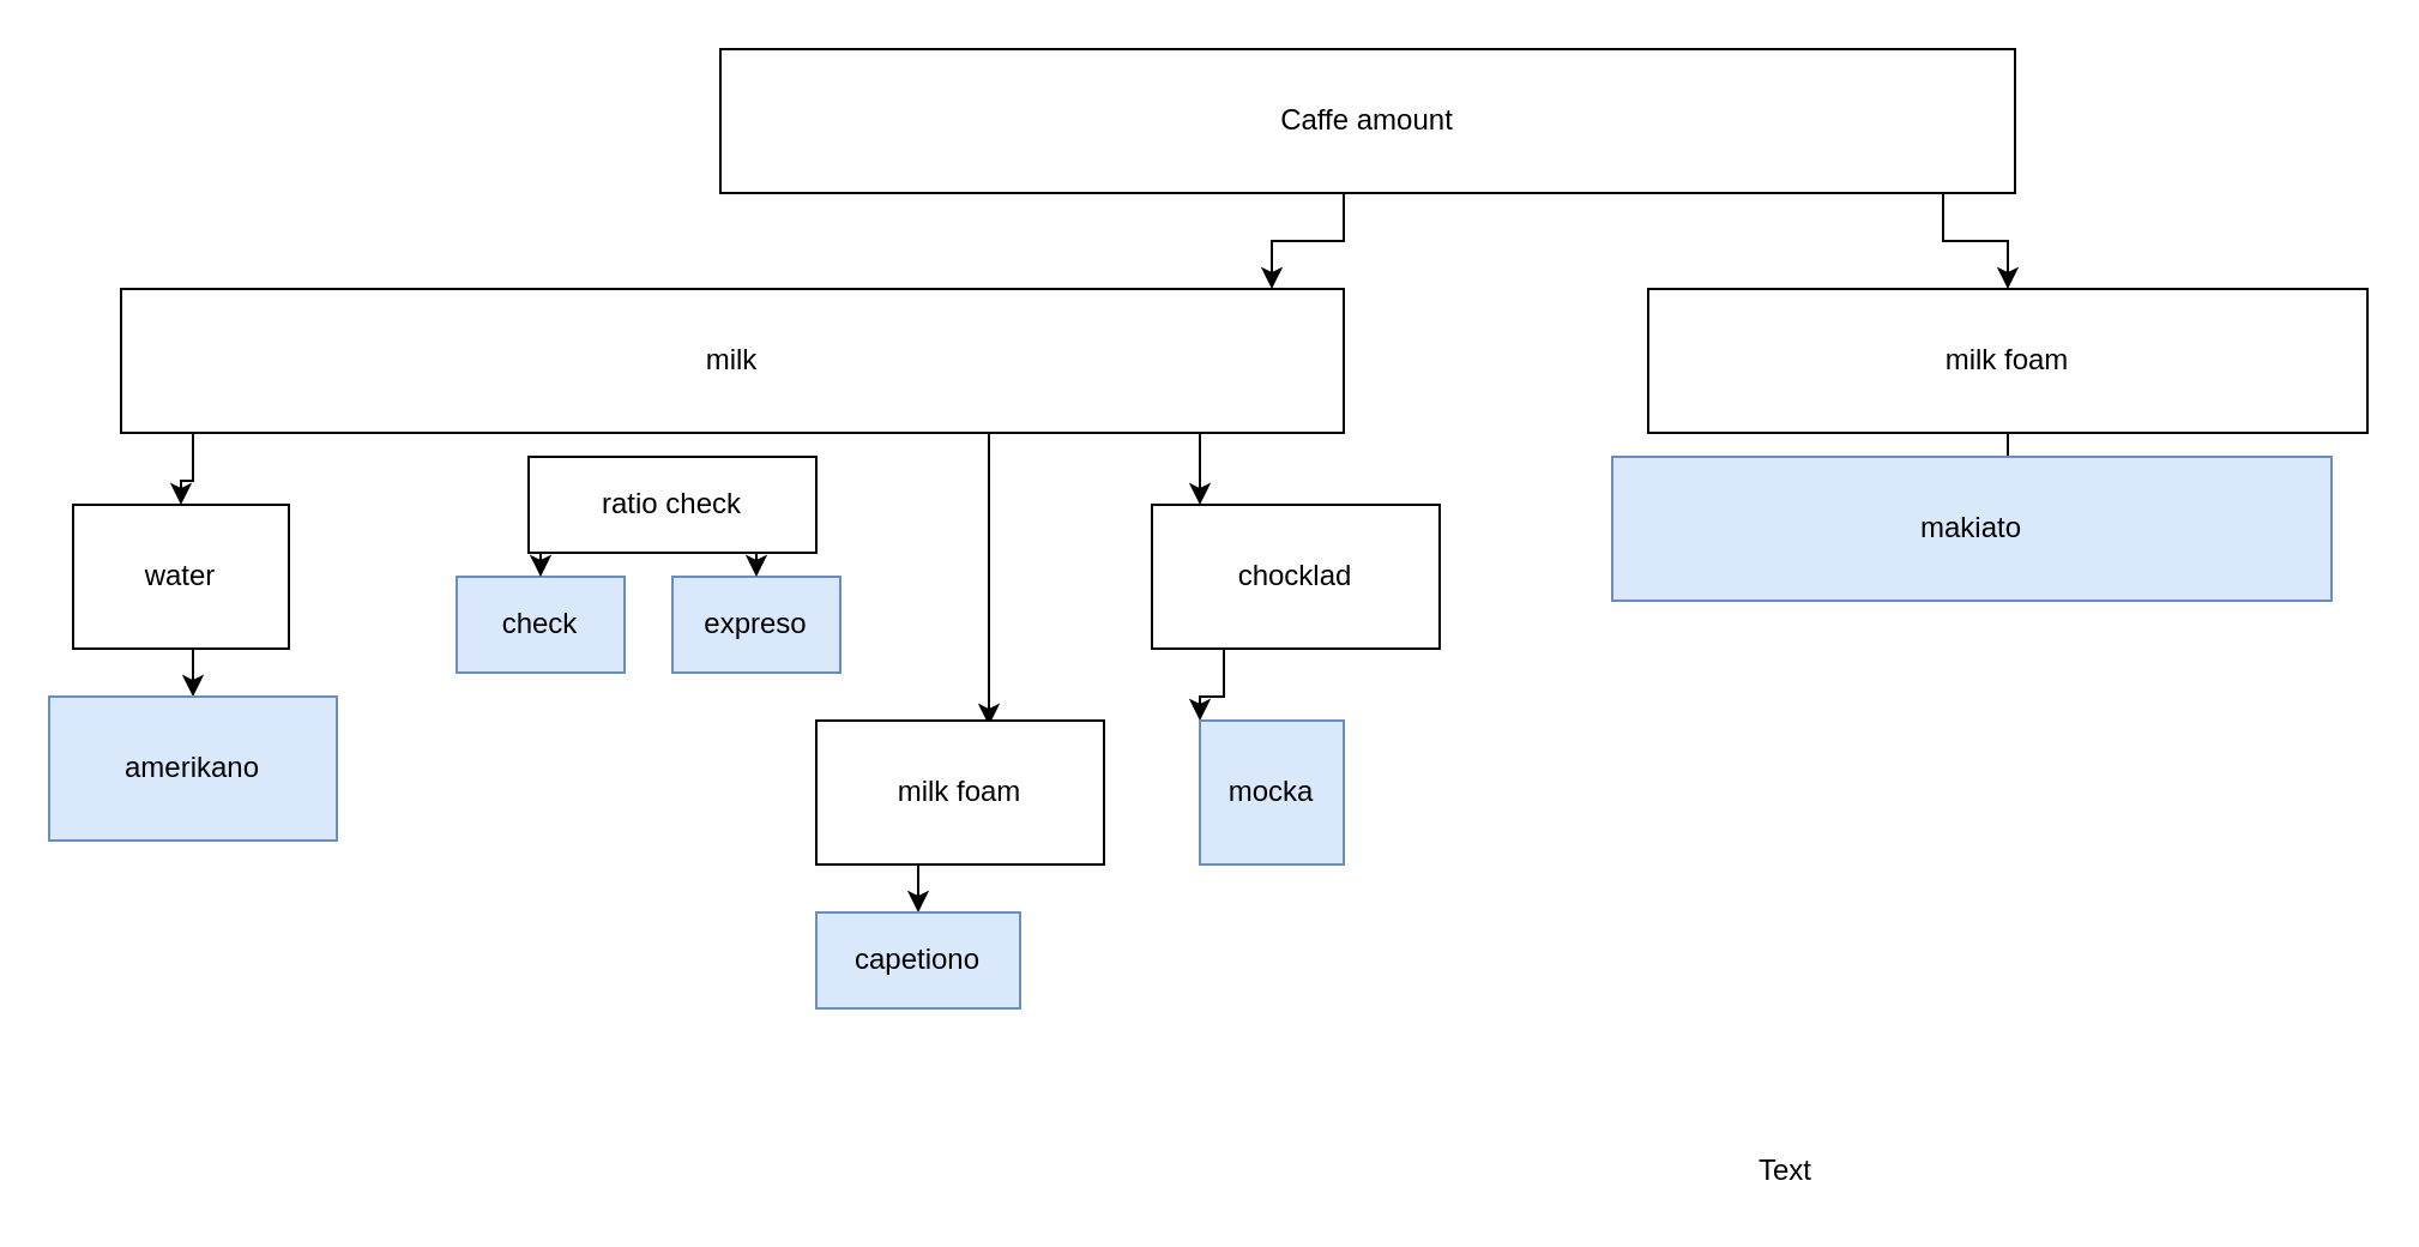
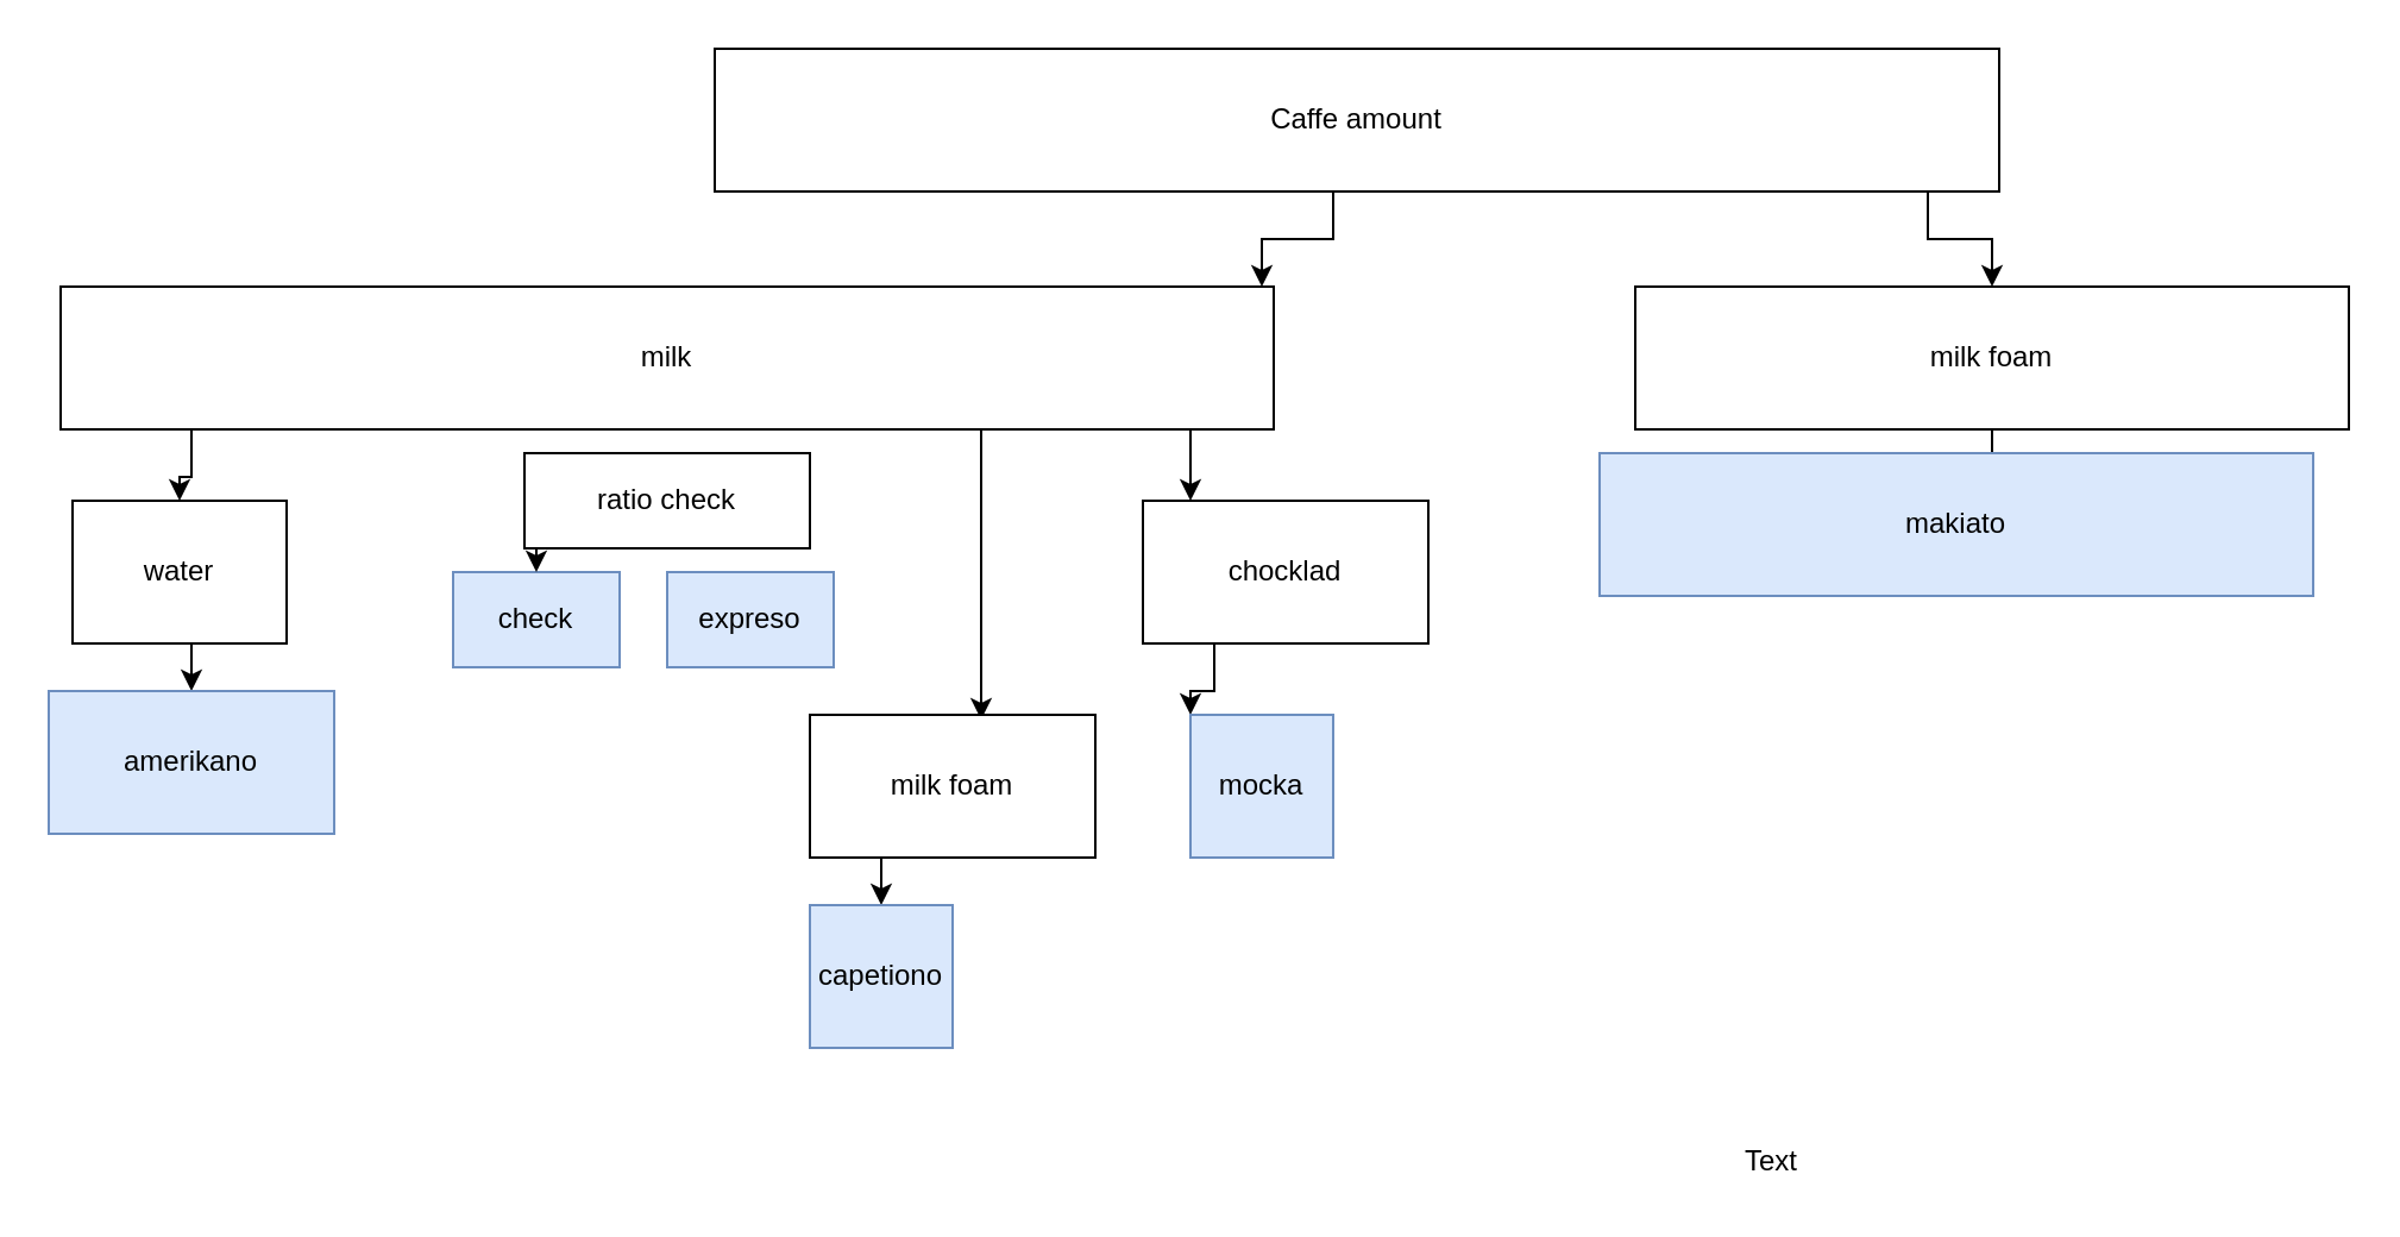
- <mxCell id="11" value="milk" style="rounded=0;whiteSpace=wrap;html=1;" vertex="1" parent="1"><mxGeometry x="50" y="120" width="510" height="60" as="geometry" /></mxCell>
+ <mxCell id="11" value="milk" style="rounded=0;whiteSpace=wrap;html=1;" vertex="1" parent="1"><mxGeometry x="25" y="120" width="510" height="60" as="geometry" /></mxCell>
- <mxCell id="24" style="edgeStyle=orthogonalEdgeStyle;rounded=0;orthogonalLoop=1;jettySize=auto;html=1;exitX=0.75;exitY=1;exitDx=0;exitDy=0;entryX=0.5;entryY=0;entryDx=0;entryDy=0;" edge="1" parent="1" source="25" target="19"><mxGeometry relative="1" as="geometry" /></mxCell>
- <mxCell id="20" value="capetiono" style="rounded=0;whiteSpace=wrap;html=1;fillColor=#dae8fc;strokeColor=#6c8ebf;" vertex="1" parent="1"><mxGeometry x="340" y="380" width="85" height="40" as="geometry" /></mxCell>
+ <mxCell id="20" value="capetiono" style="rounded=0;whiteSpace=wrap;html=1;fillColor=#dae8fc;strokeColor=#6c8ebf;" vertex="1" parent="1"><mxGeometry x="340" y="380" width="60" height="60" as="geometry" /></mxCell>
